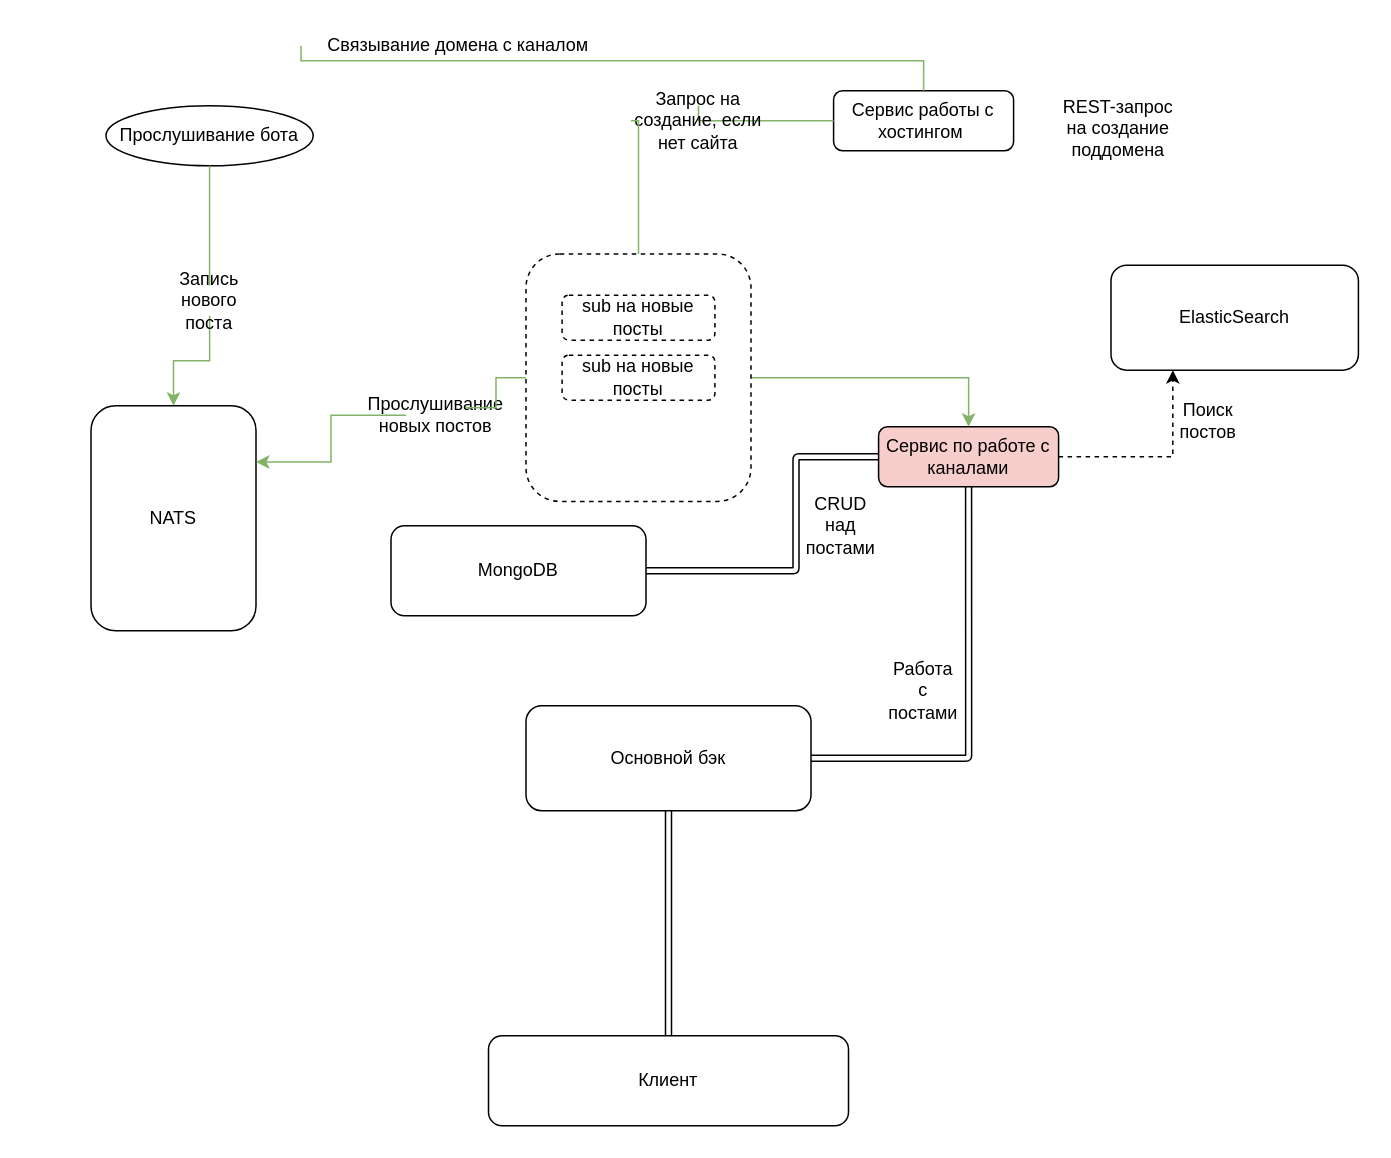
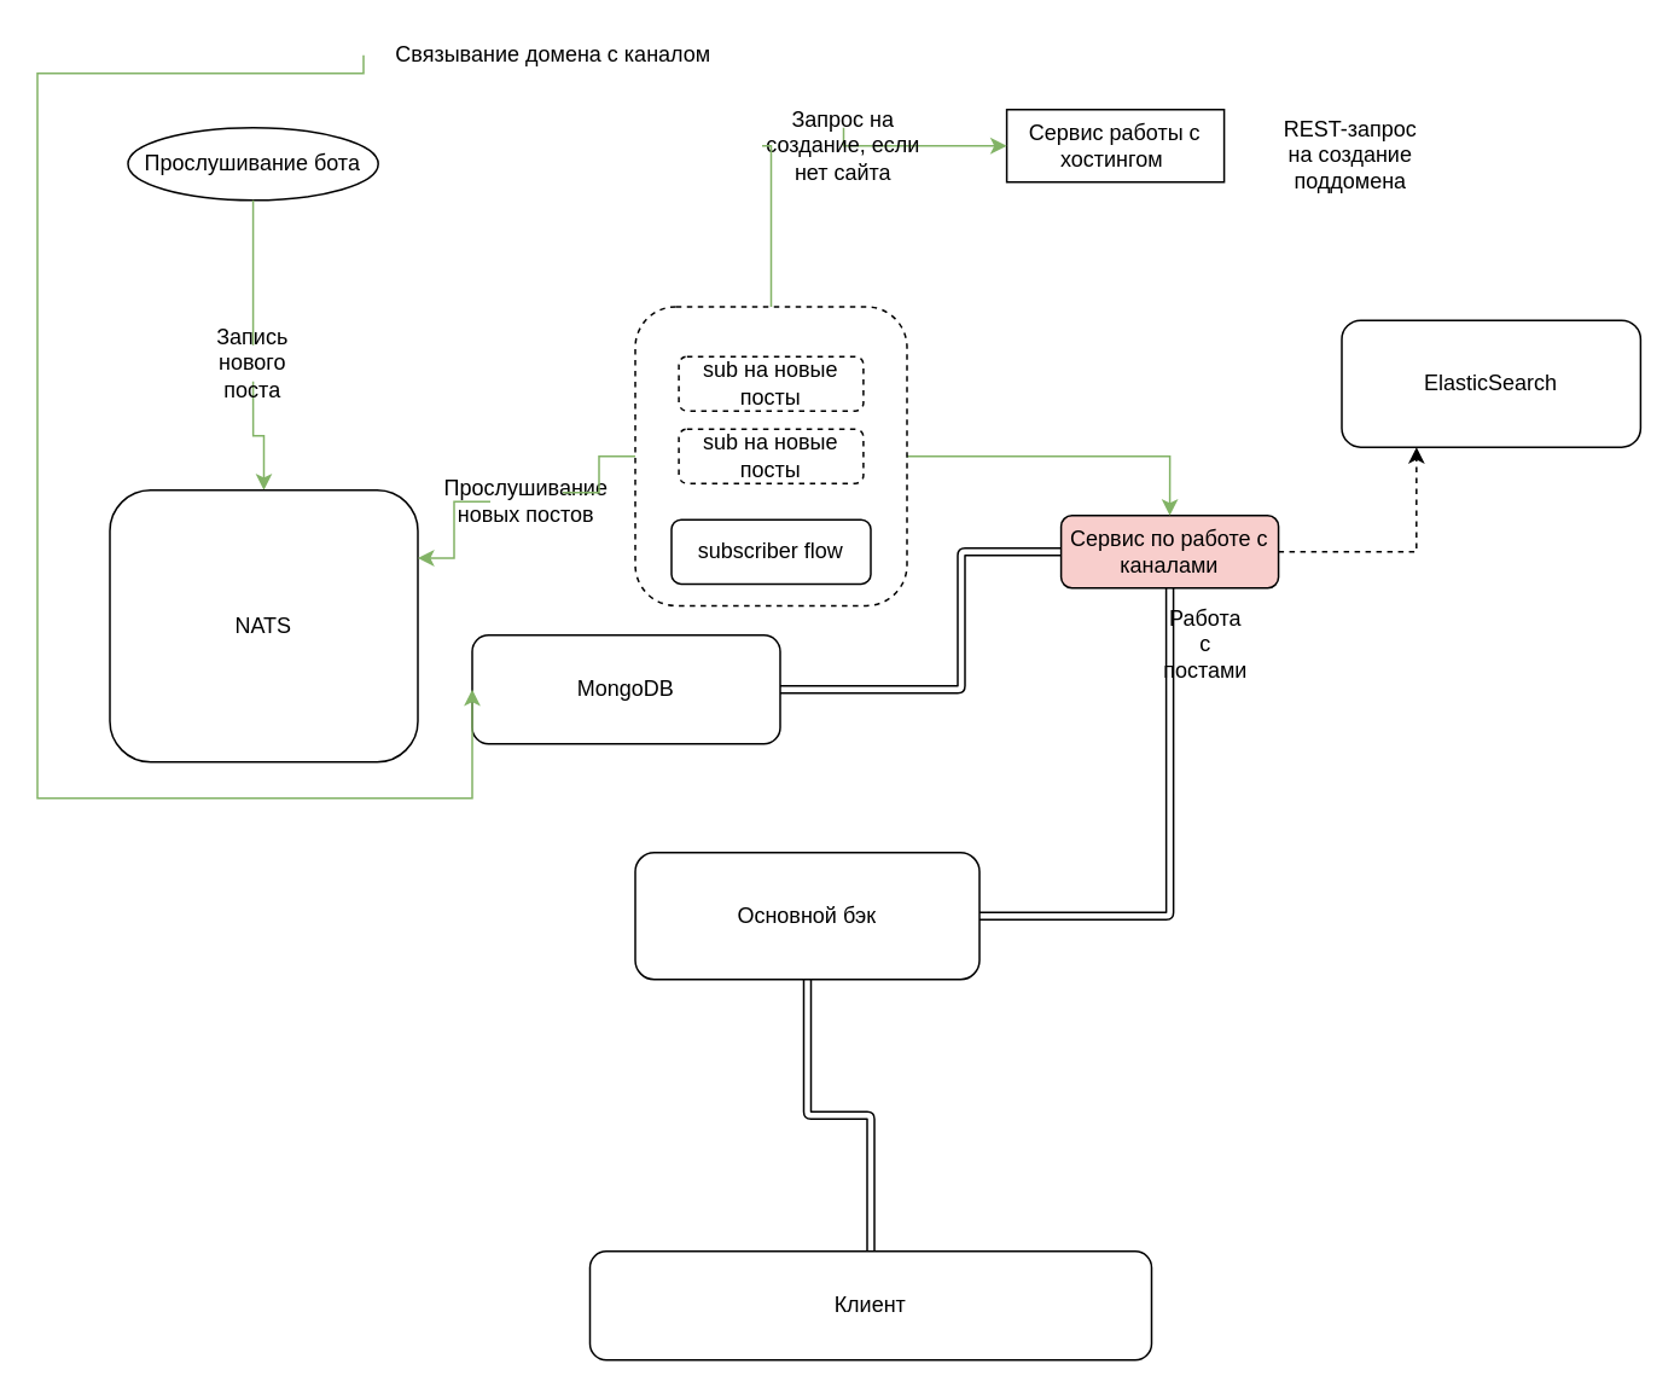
- <mxCell id="21" value="" style="edgeStyle=orthogonalEdgeStyle;rounded=0;orthogonalLoop=1;jettySize=auto;html=1;exitX=0.5;exitY=0;exitDx=0;exitDy=0;entryX=0;entryY=0.5;entryDx=0;entryDy=0;fillColor=#d5e8d4;strokeColor=#82b366;endArrow=none;" edge="1" parent="1" source="8" target="20"><mxGeometry relative="1" as="geometry"><mxPoint x="555.06" y="80" as="sourcePoint" /><mxPoint x="260" y="380" as="targetPoint" /><Array as="points"><mxPoint x="615" y="40" /><mxPoint x="200" y="40" /></Array></mxGeometry></mxCell>
- <mxCell id="15" style="edgeStyle=orthogonalEdgeStyle;rounded=0;orthogonalLoop=1;jettySize=auto;html=1;exitX=0.5;exitY=0;exitDx=0;exitDy=0;entryX=0;entryY=0.5;entryDx=0;entryDy=0;fillColor=#d5e8d4;strokeColor=#82b366;startArrow=none;endArrow=none;" edge="1" parent="1" source="24" target="8"><mxGeometry relative="1" as="geometry"><Array as="points"><mxPoint x="465" y="80" /></Array></mxGeometry></mxCell>
+ <mxCell id="15" style="edgeStyle=orthogonalEdgeStyle;rounded=0;orthogonalLoop=1;jettySize=auto;html=1;exitX=0.5;exitY=0;exitDx=0;exitDy=0;entryX=0;entryY=0.5;entryDx=0;entryDy=0;fillColor=#d5e8d4;strokeColor=#82b366;startArrow=none;" edge="1" parent="1" source="24" target="8"><mxGeometry relative="1" as="geometry"><Array as="points"><mxPoint x="465" y="80" /></Array></mxGeometry></mxCell>
- <mxCell id="8" value="Сервис работы с хостингом&amp;nbsp;" style="rounded=1;whiteSpace=wrap;html=1;" vertex="1" parent="1"><mxGeometry x="555.06" y="60" width="120" height="40" as="geometry" /></mxCell>
+ <mxCell id="8" value="Сервис работы с хостингом&amp;nbsp;" style="whiteSpace=wrap;html=1;rounded=0;" vertex="1" parent="1"><mxGeometry x="555.06" y="60" width="120" height="40" as="geometry" /></mxCell>
- <mxCell id="35" value="Поиск постов" style="text;html=1;strokeColor=none;fillColor=none;align=center;verticalAlign=middle;whiteSpace=wrap;rounded=0;shadow=0;glass=1;" vertex="1" parent="1"><mxGeometry x="785.06" y="270" width="40" height="20" as="geometry" /></mxCell>
+ <mxCell id="7" style="edgeStyle=orthogonalEdgeStyle;rounded=0;orthogonalLoop=1;jettySize=auto;html=1;exitX=0;exitY=0.5;exitDx=0;exitDy=0;entryX=0;entryY=0.5;entryDx=0;entryDy=0;fillColor=#d5e8d4;strokeColor=#82b366;startArrow=none;" edge="1" parent="1" source="20" target="5"><mxGeometry relative="1" as="geometry"><Array as="points"><mxPoint x="200" y="40" /><mxPoint x="20" y="40" /><mxPoint x="20" y="440" /><mxPoint x="260" y="440" /></Array></mxGeometry></mxCell>
+ <mxCell id="6" value="subscriber flow" style="rounded=1;whiteSpace=wrap;html=1;" vertex="1" parent="1"><mxGeometry x="370" y="286.25" width="110" height="35.5" as="geometry" /></mxCell>
- <mxCell id="4" value="NATS" style="rounded=1;whiteSpace=wrap;html=1;" parent="1" vertex="1"><mxGeometry x="60" y="270" width="110" height="150" as="geometry" /></mxCell>
+ <mxCell id="4" value="NATS" style="rounded=1;whiteSpace=wrap;html=1;" parent="1" vertex="1"><mxGeometry x="60" y="270" width="170" height="150" as="geometry" /></mxCell>
- <mxCell id="31" value="CRUD над постами" style="text;html=1;strokeColor=none;fillColor=none;align=center;verticalAlign=middle;whiteSpace=wrap;rounded=0;shadow=0;glass=1;" vertex="1" parent="1"><mxGeometry x="540" y="340" width="40" height="20" as="geometry" /></mxCell>
- <mxCell id="30" value="Работа с постами" style="text;html=1;strokeColor=none;fillColor=none;align=center;verticalAlign=middle;whiteSpace=wrap;rounded=0;shadow=0;glass=1;" vertex="1" parent="1"><mxGeometry x="595.06" y="450" width="40" height="20" as="geometry" /></mxCell>
+ <mxCell id="30" value="Работа с постами" style="text;html=1;strokeColor=none;fillColor=none;align=center;verticalAlign=middle;whiteSpace=wrap;rounded=0;shadow=0;glass=1;" vertex="1" parent="1"><mxGeometry x="645.06" y="345" width="40" height="20" as="geometry" /></mxCell>
- <mxCell id="33" value="Клиент" style="rounded=1;whiteSpace=wrap;html=1;shadow=0;glass=1;strokeWidth=1;fillColor=none;" vertex="1" parent="1"><mxGeometry x="325" y="690" width="240" height="60" as="geometry" /></mxCell>
+ <mxCell id="33" value="Клиент" style="rounded=1;whiteSpace=wrap;html=1;shadow=0;glass=1;strokeWidth=1;fillColor=none;" vertex="1" parent="1"><mxGeometry x="325" y="690" width="310" height="60" as="geometry" /></mxCell>
